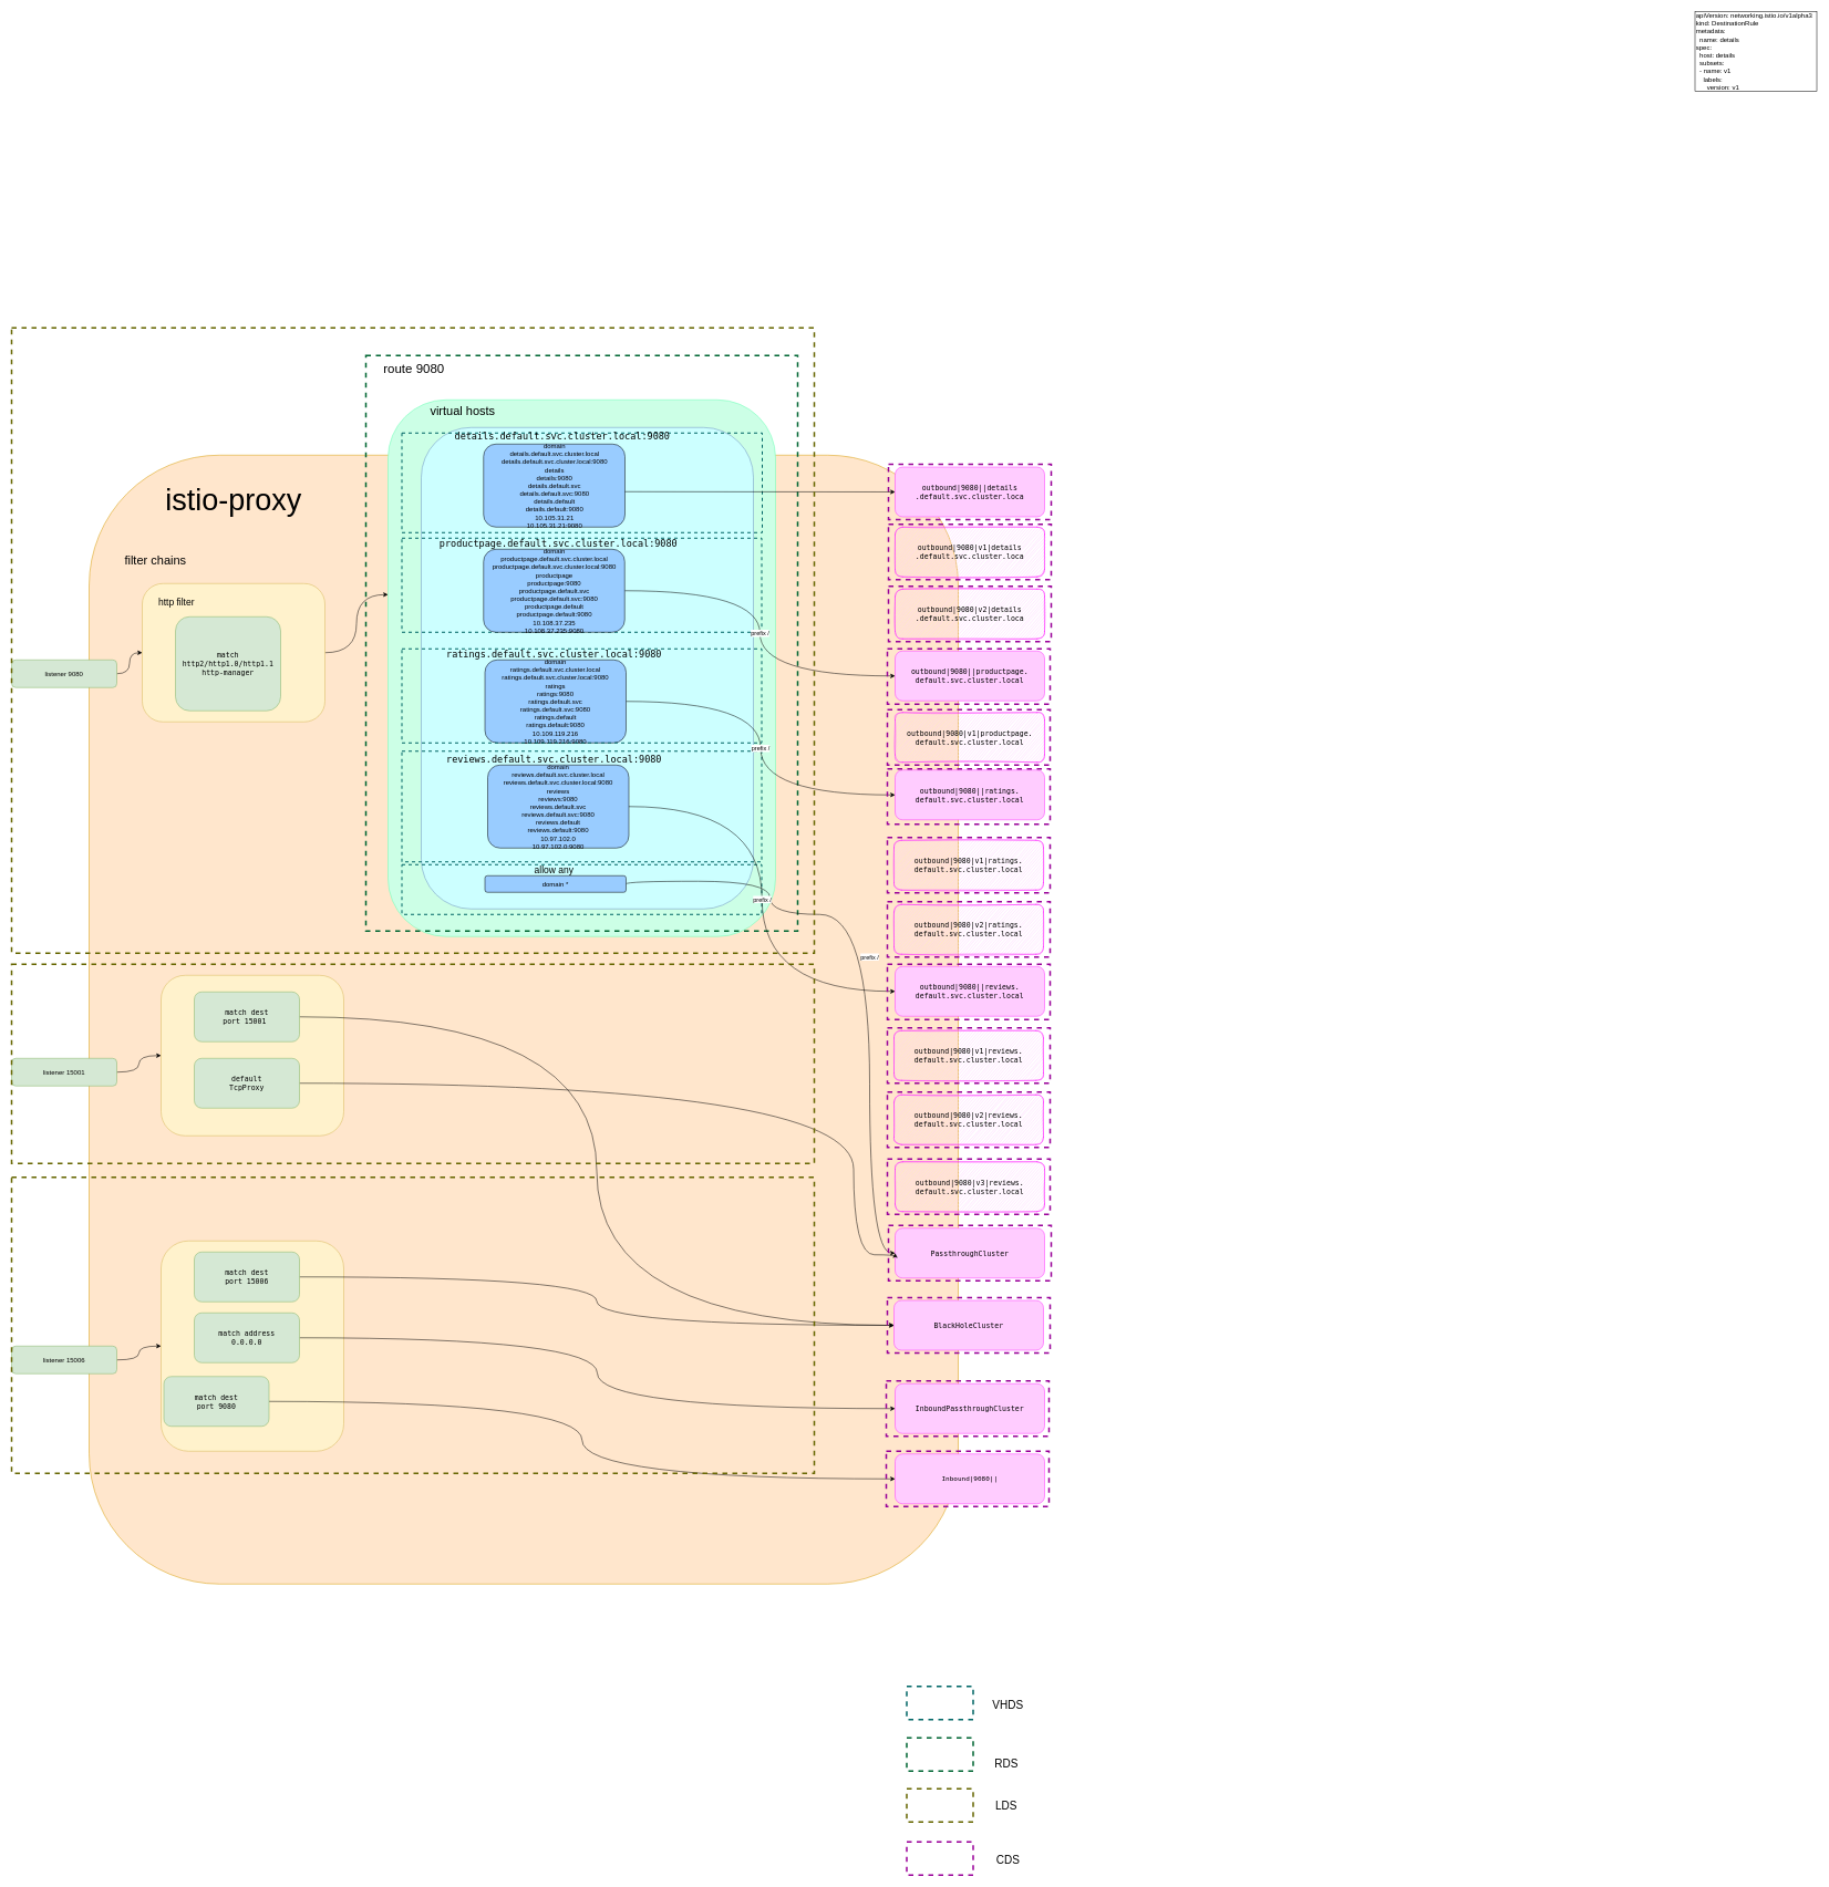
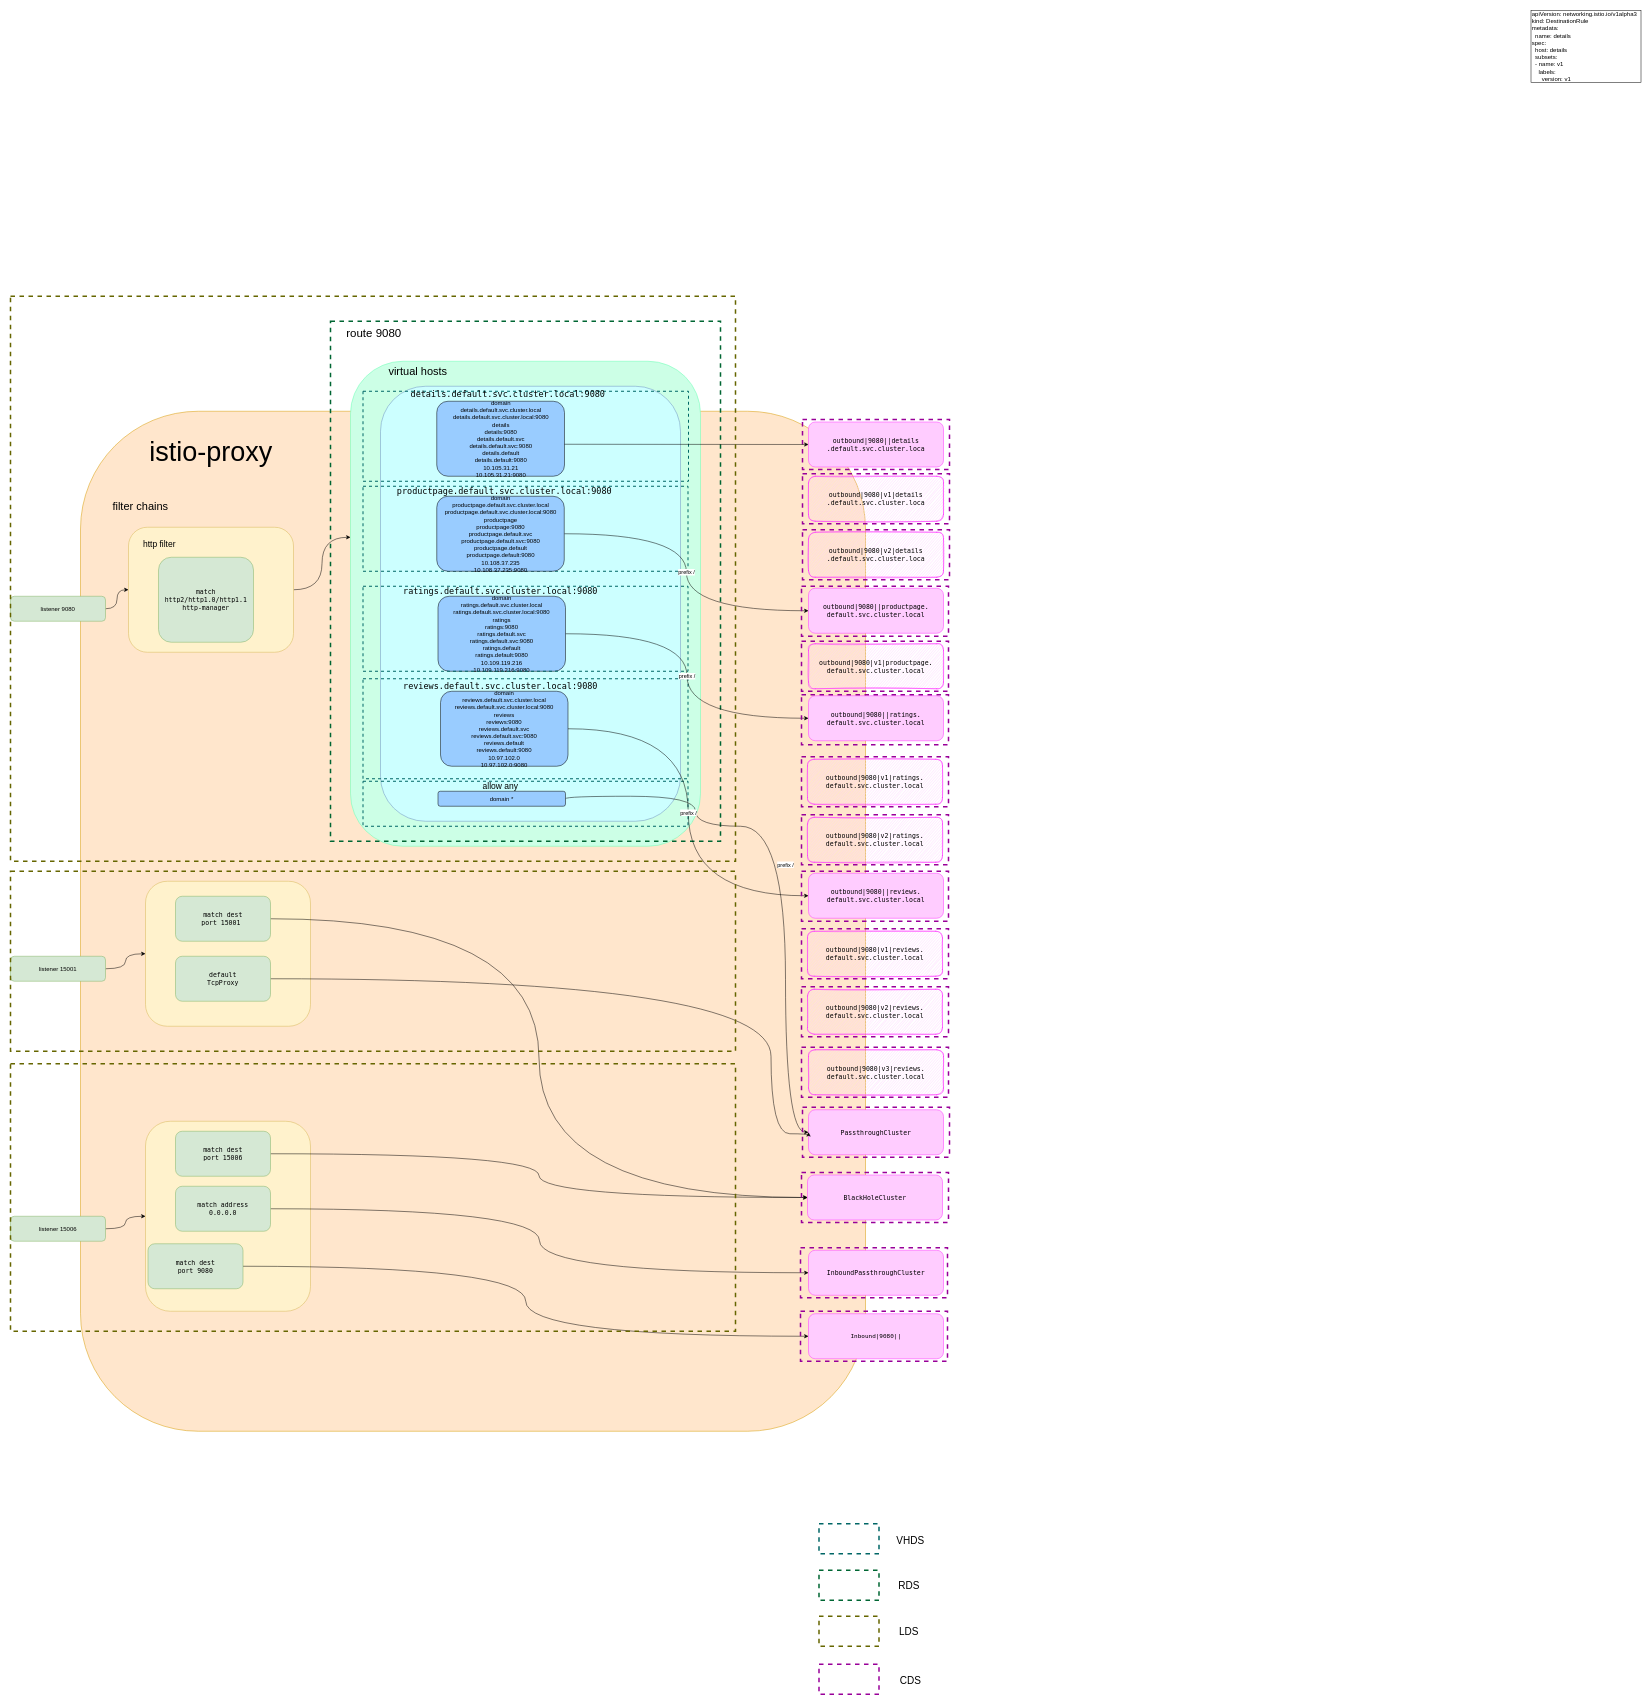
- <mxCell id="39" value="&lt;font style=&quot;font-size: 20px&quot;&gt;RDS&lt;/font&gt;" style="text;html=1;strokeColor=none;fillColor=none;align=center;verticalAlign=middle;whiteSpace=wrap;rounded=0;glass=0;dashed=1;sketch=0;" parent="1" vertex="1"><mxGeometry x="1797" y="3175" width="40" height="20" as="geometry" /></mxCell>
+ <mxCell id="39" value="&lt;font style=&quot;font-size: 20px&quot;&gt;RDS&lt;/font&gt;" style="text;html=1;strokeColor=none;fillColor=none;align=center;verticalAlign=middle;whiteSpace=wrap;rounded=0;glass=0;dashed=1;sketch=0;" parent="1" vertex="1"><mxGeometry x="1797" y="3160" width="40" height="20" as="geometry" /></mxCell>
